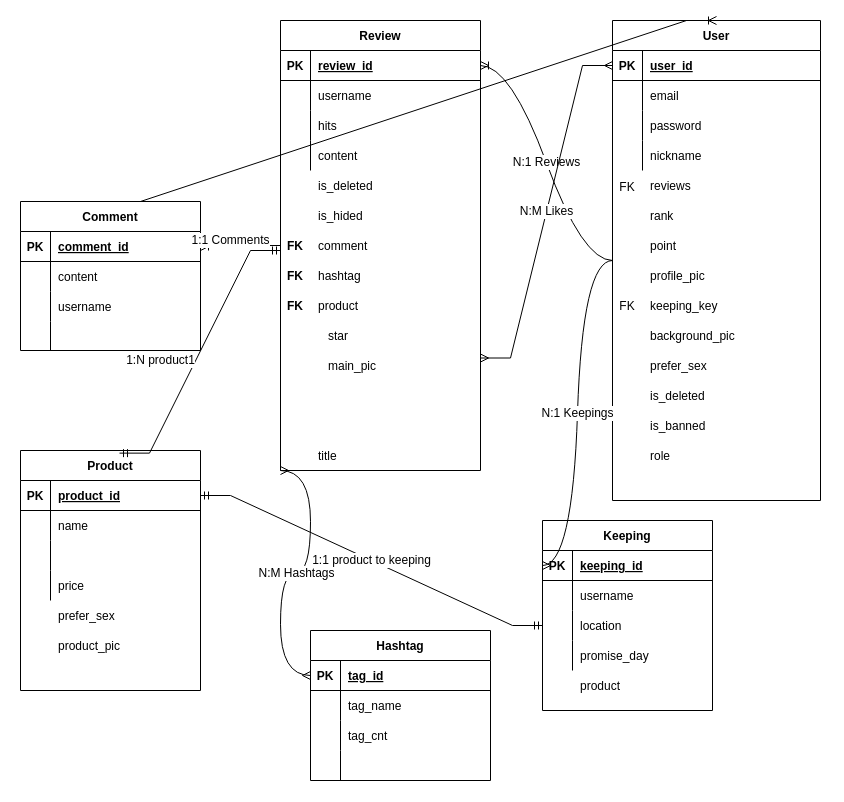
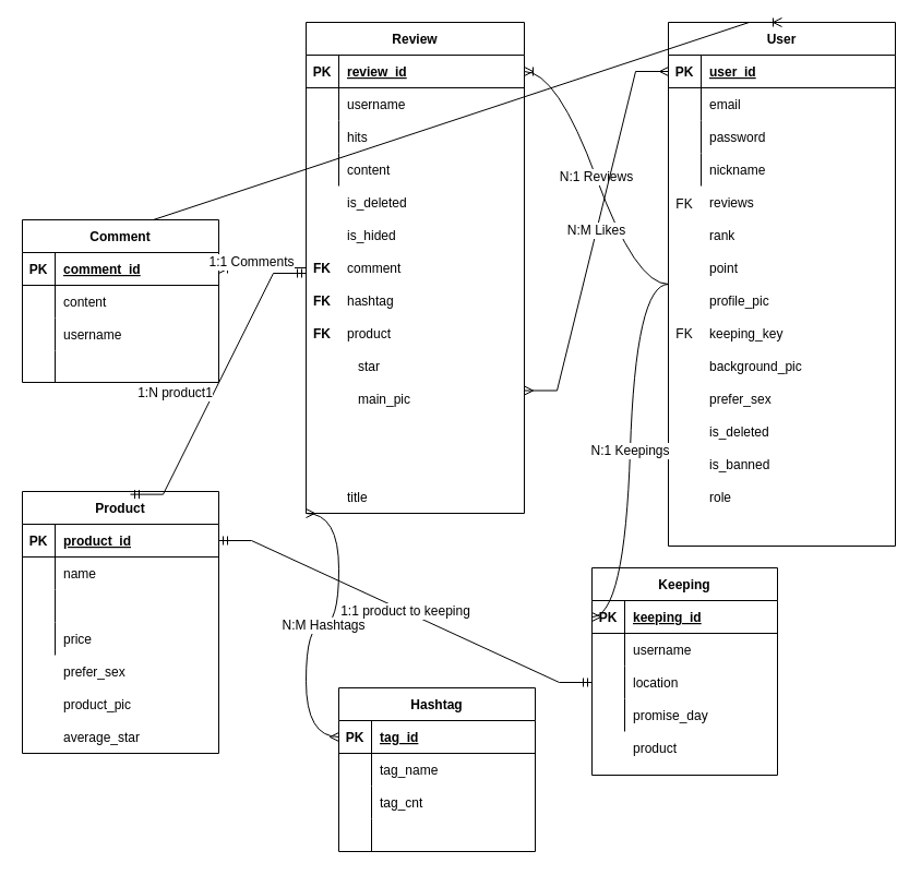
+ <mxCell id="115" value="average_star" style="shape=partialRectangle;connectable=0;fillColor=none;top=0;left=0;bottom=0;right=0;align=left;spacingLeft=6;overflow=hidden;" parent="1" vertex="1"><mxGeometry x="50" y="660" width="150" height="30" as="geometry"><mxRectangle width="150" height="30" as="alternateBounds" /></mxGeometry></mxCell>
